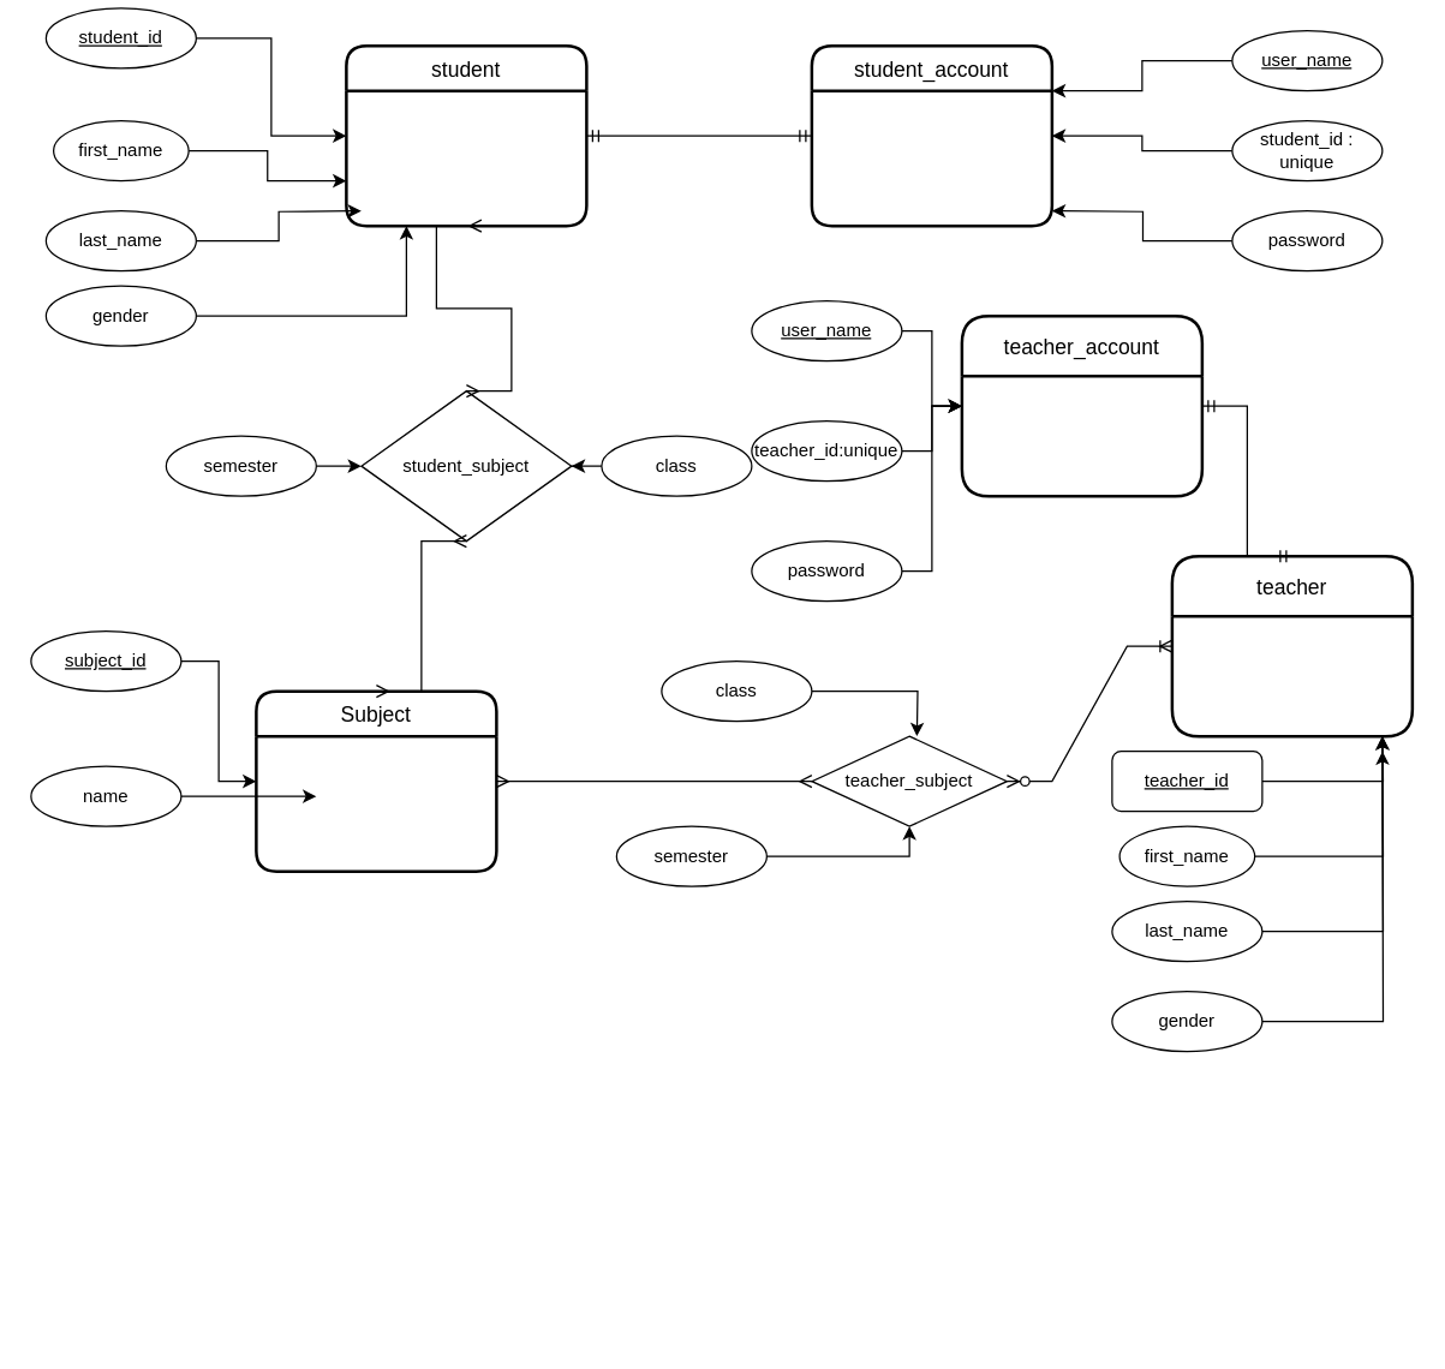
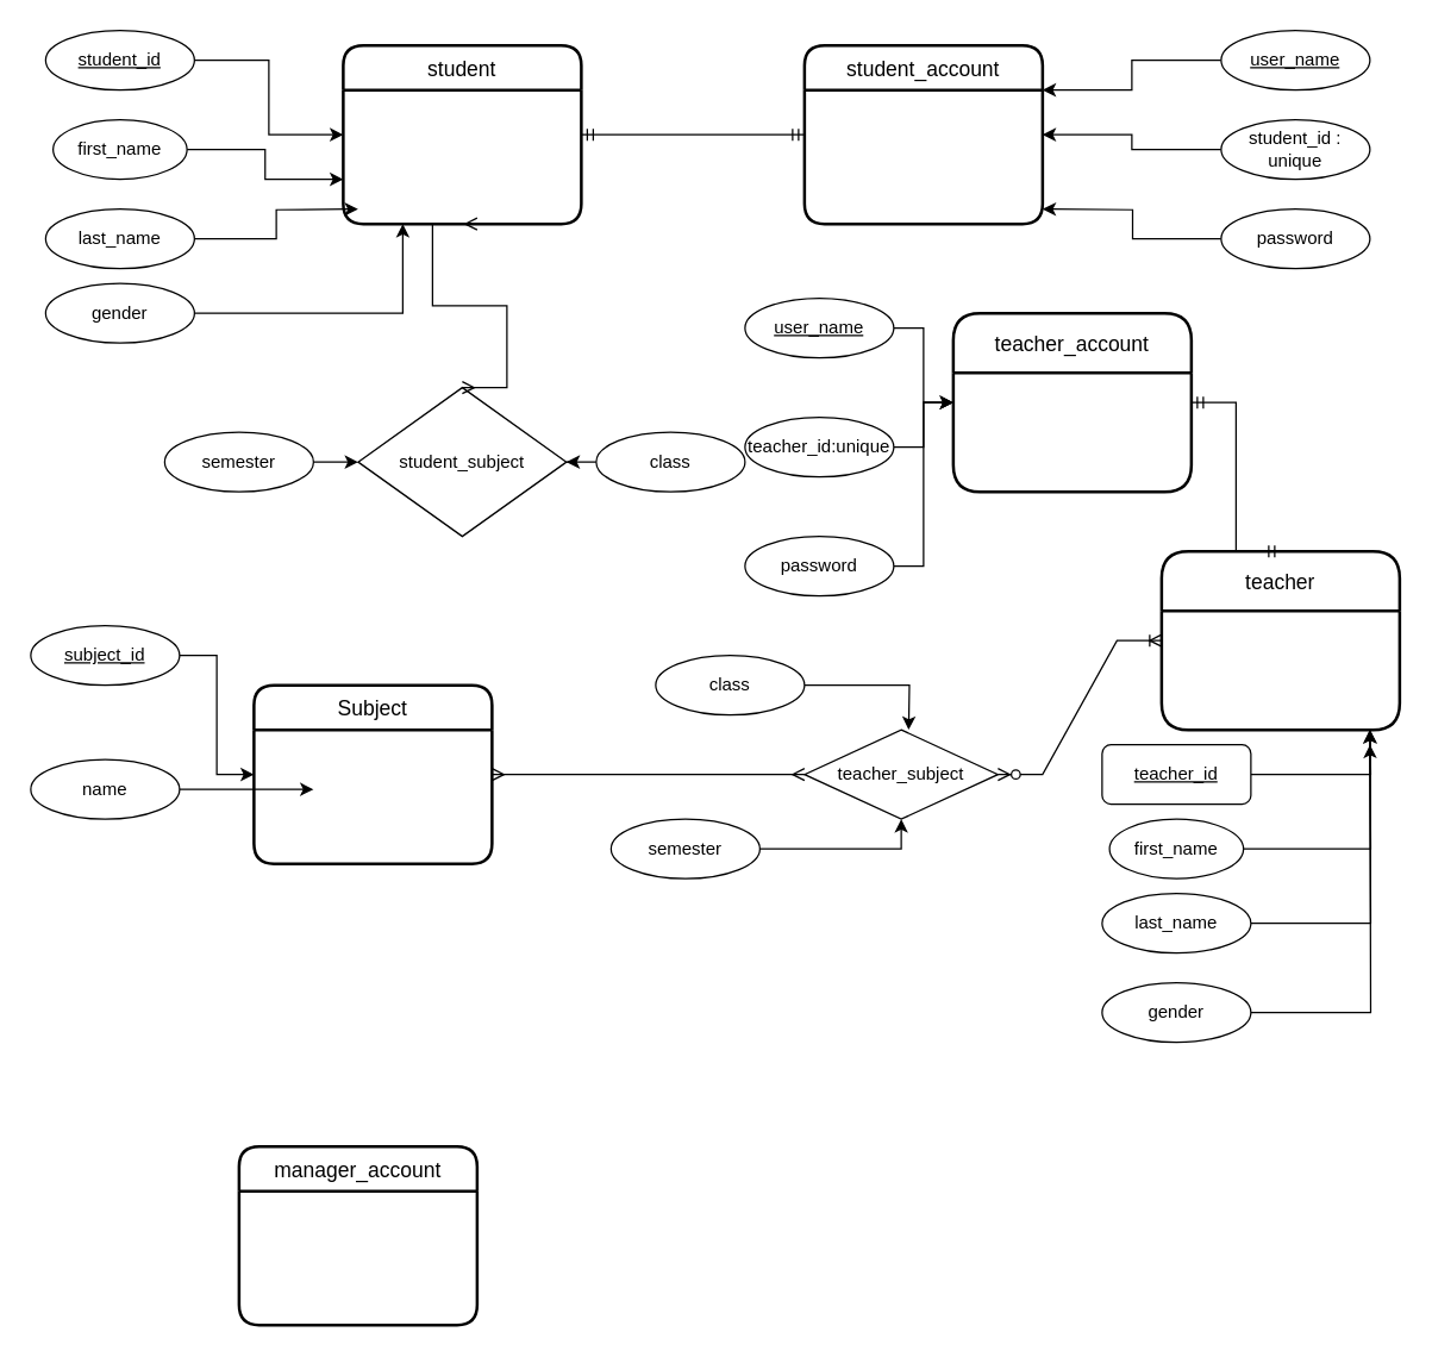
- <mxCell id="17" value="student_id" style="ellipse;whiteSpace=wrap;html=1;align=center;fontStyle=4;" vertex="1" parent="1"><mxGeometry x="30" y="5" width="100" height="40" as="geometry" /></mxCell>
+ <mxCell id="17" value="student_id" style="ellipse;whiteSpace=wrap;html=1;align=center;fontStyle=4;" vertex="1" parent="1"><mxGeometry x="30" y="20" width="100" height="40" as="geometry" /></mxCell>
- <mxCell id="6" value="" style="edgeStyle=entityRelationEdgeStyle;fontSize=12;html=1;endArrow=ERmany;startArrow=ERmany;rounded=0;exitX=0.5;exitY=0;exitDx=0;exitDy=0;entryX=0.5;entryY=1;entryDx=0;entryDy=0;" edge="1" parent="1" source="4" target="5"><mxGeometry width="100" height="100" relative="1" as="geometry"><mxPoint x="490" y="350" as="sourcePoint" /><mxPoint x="590" y="250" as="targetPoint" /></mxGeometry></mxCell>
+ <mxCell id="15" value="manager_account" style="swimlane;childLayout=stackLayout;horizontal=1;startSize=30;horizontalStack=0;rounded=1;fontSize=14;fontStyle=0;strokeWidth=2;resizeParent=0;resizeLast=1;shadow=0;dashed=0;align=center;" vertex="1" parent="1"><mxGeometry x="160" y="770" width="160" height="120" as="geometry" /></mxCell>
